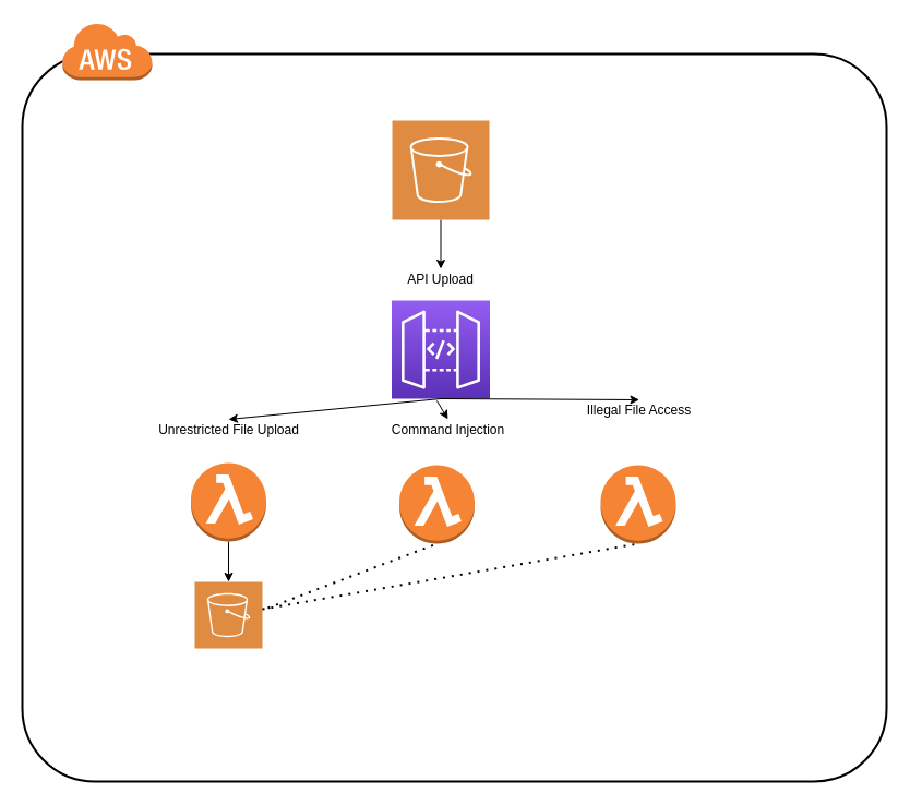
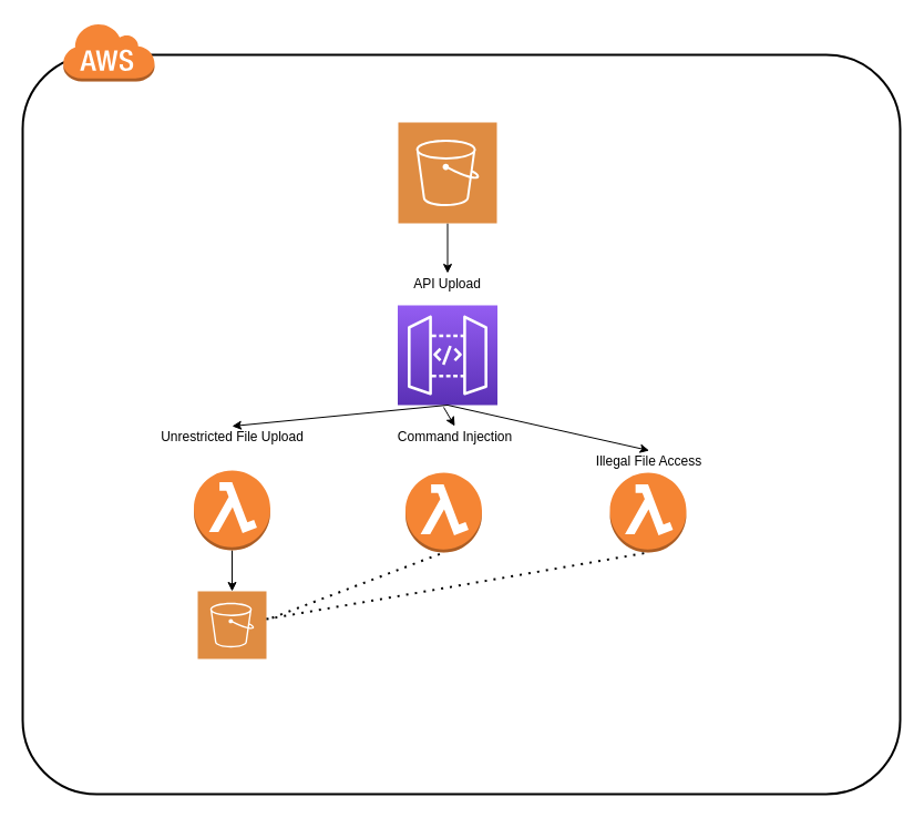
- <mxCell id="12" value="Illegal File Access" style="text;html=1;strokeColor=none;fillColor=none;align=center;verticalAlign=middle;whiteSpace=wrap;rounded=0;" parent="1" vertex="1"><mxGeometry x="532" y="366" width="107" height="20" as="geometry" /></mxCell>
+ <mxCell id="12" value="Illegal File Access" style="text;html=1;strokeColor=none;fillColor=none;align=center;verticalAlign=middle;whiteSpace=wrap;rounded=0;" parent="1" vertex="1"><mxGeometry x="532" y="406" width="107" height="20" as="geometry" /></mxCell>
